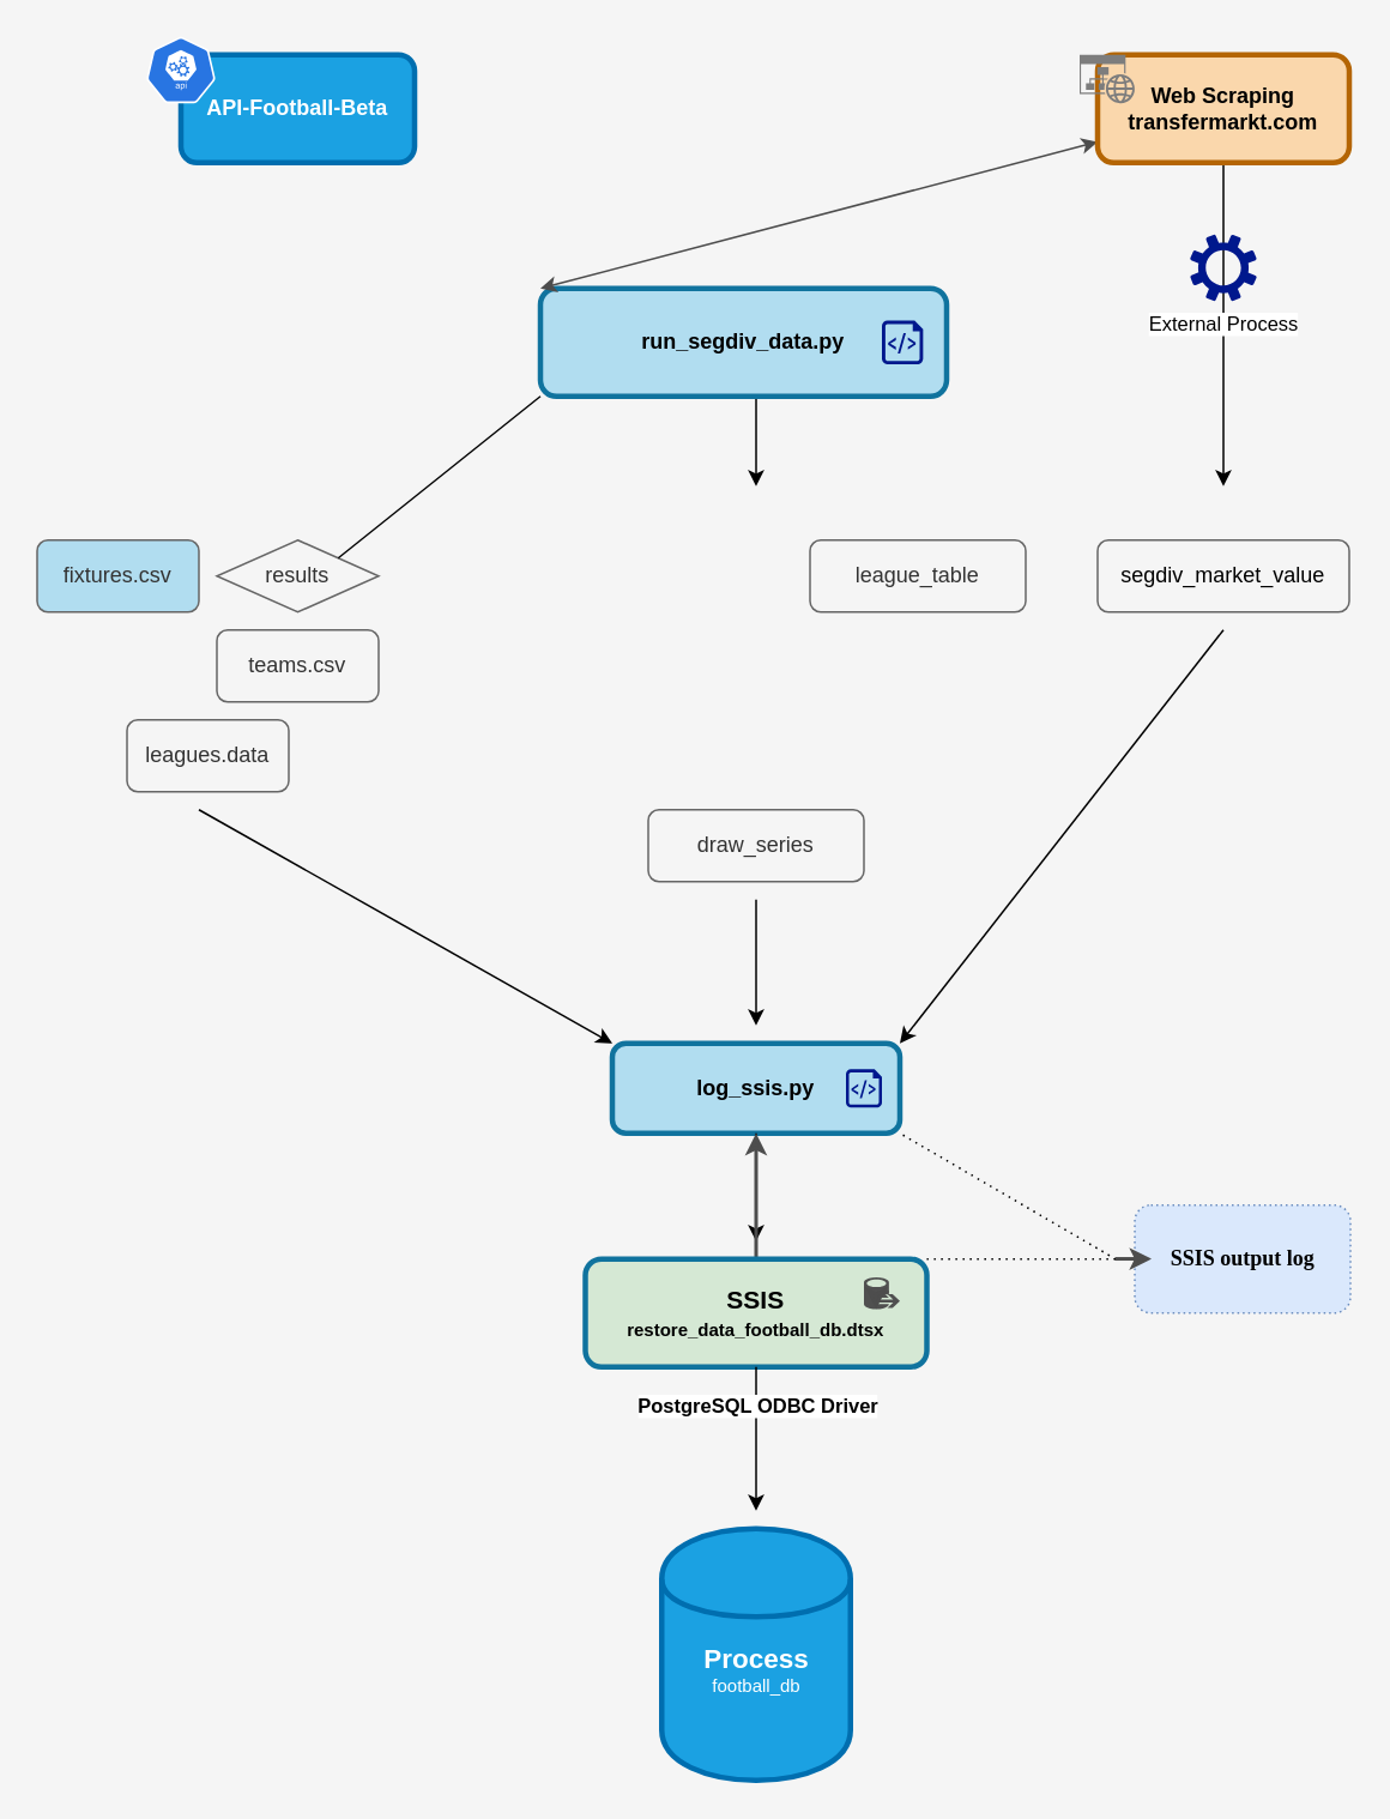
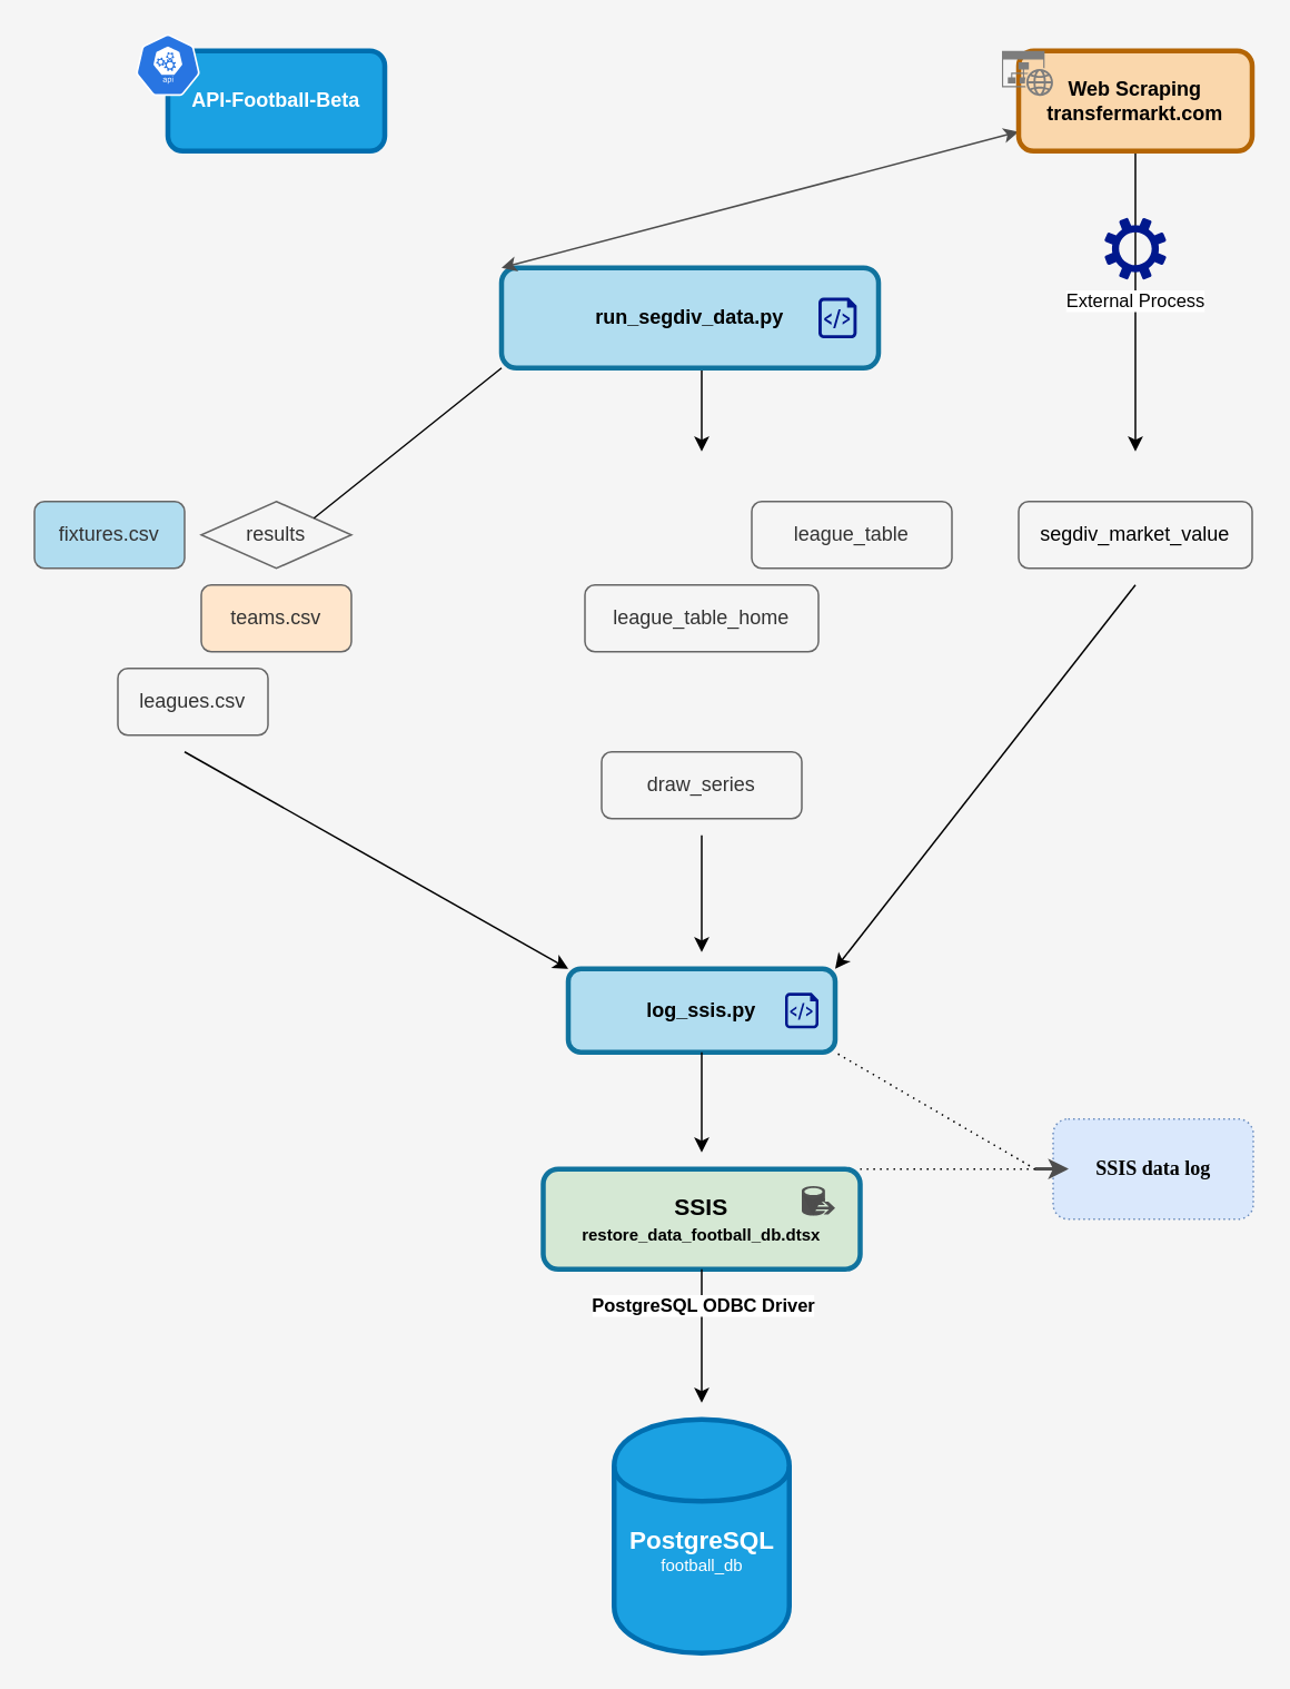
- <mxCell id="6" value="teams.csv" style="rounded=1;whiteSpace=wrap;html=1;fillColor=#f5f5f5;fontColor=#333333;strokeColor=#666666;" parent="1" vertex="1"><mxGeometry x="120" y="350" width="90" height="40" as="geometry" /></mxCell>
+ <mxCell id="6" value="teams.csv" style="rounded=1;whiteSpace=wrap;html=1;fillColor=#ffe6cc;fontColor=#333333;strokeColor=#666666;" parent="1" vertex="1"><mxGeometry x="120" y="350" width="90" height="40" as="geometry" /></mxCell>
+ <mxCell id="15" value="league_table_home" style="rounded=1;whiteSpace=wrap;html=1;fillColor=#f5f5f5;fontColor=#333333;strokeColor=#666666;" parent="1" vertex="1"><mxGeometry x="350" y="350" width="140" height="40" as="geometry" /></mxCell>
- <mxCell id="7" value="leagues.data" style="rounded=1;whiteSpace=wrap;html=1;fillColor=#f5f5f5;fontColor=#333333;strokeColor=#666666;" parent="1" vertex="1"><mxGeometry x="70" y="400" width="90" height="40" as="geometry" /></mxCell>
+ <mxCell id="7" value="leagues.csv" style="rounded=1;whiteSpace=wrap;html=1;fillColor=#f5f5f5;fontColor=#333333;strokeColor=#666666;" parent="1" vertex="1"><mxGeometry x="70" y="400" width="90" height="40" as="geometry" /></mxCell>
- <mxCell id="22" value="" style="edgeStyle=orthogonalEdgeStyle;curved=1;sketch=0;orthogonalLoop=1;jettySize=auto;html=1;shadow=0;fontFamily=Times New Roman;fontSize=12;strokeColor=#4D4D4D;strokeWidth=2;" parent="1" source="23" target="13" edge="1"><mxGeometry relative="1" as="geometry" /></mxCell>
- <mxCell id="38" value="&lt;font style=&quot;font-size: 12px;&quot;&gt;&lt;b&gt;SSIS output log&lt;/b&gt;&lt;/font&gt;" style="rounded=1;whiteSpace=wrap;html=1;shadow=0;glass=0;dashed=1;dashPattern=1 2;sketch=0;fontFamily=Times New Roman;fontSize=10;strokeWidth=1;fillColor=#dae8fc;gradientDirection=south;strokeColor=#6c8ebf;" parent="1" vertex="1"><mxGeometry x="630.68" y="670" width="120" height="60" as="geometry" /></mxCell>
+ <mxCell id="38" value="&lt;font style=&quot;font-size: 12px;&quot;&gt;&lt;b&gt;SSIS data log&lt;/b&gt;&lt;/font&gt;" style="rounded=1;whiteSpace=wrap;html=1;shadow=0;glass=0;dashed=1;dashPattern=1 2;sketch=0;fontFamily=Times New Roman;fontSize=10;strokeWidth=1;fillColor=#dae8fc;gradientDirection=south;strokeColor=#6c8ebf;" parent="1" vertex="1"><mxGeometry x="630.68" y="670" width="120" height="60" as="geometry" /></mxCell>
- <mxCell id="24" value="&lt;font style=&quot;&quot;&gt;&lt;b style=&quot;&quot;&gt;&lt;font style=&quot;font-size: 15px;&quot;&gt;Process&lt;/font&gt;&lt;/b&gt;&lt;/font&gt;&lt;br&gt;football_db" style="shape=cylinder;whiteSpace=wrap;html=1;boundedLbl=1;backgroundOutline=1;fontSize=10;strokeWidth=3;fillColor=#1ba1e2;fontColor=#ffffff;strokeColor=#006EAF;spacingBottom=24;spacingTop=0;spacing=16;align=center;" parent="1" vertex="1"><mxGeometry x="367.5" y="850" width="105" height="140" as="geometry" /></mxCell>
+ <mxCell id="24" value="&lt;font style=&quot;&quot;&gt;&lt;b style=&quot;&quot;&gt;&lt;font style=&quot;font-size: 15px;&quot;&gt;PostgreSQL&lt;/font&gt;&lt;/b&gt;&lt;/font&gt;&lt;br&gt;football_db" style="shape=cylinder;whiteSpace=wrap;html=1;boundedLbl=1;backgroundOutline=1;fontSize=10;strokeWidth=3;fillColor=#1ba1e2;fontColor=#ffffff;strokeColor=#006EAF;spacingBottom=24;spacingTop=0;spacing=16;align=center;" parent="1" vertex="1"><mxGeometry x="367.5" y="850" width="105" height="140" as="geometry" /></mxCell>
